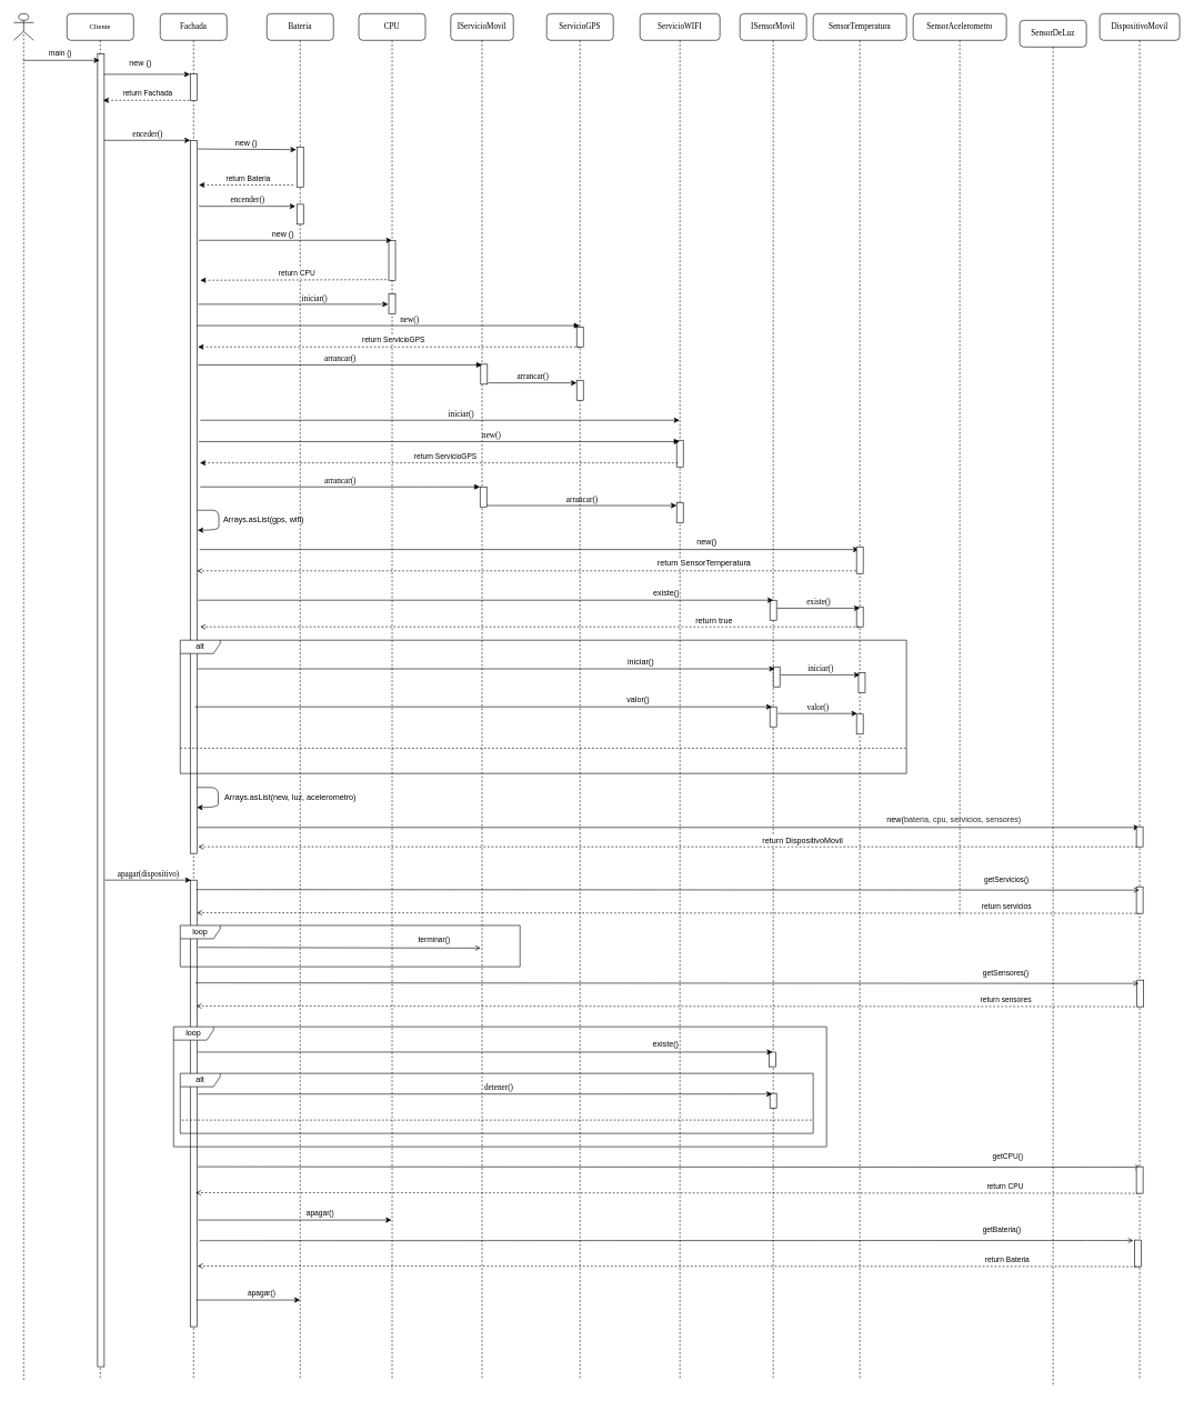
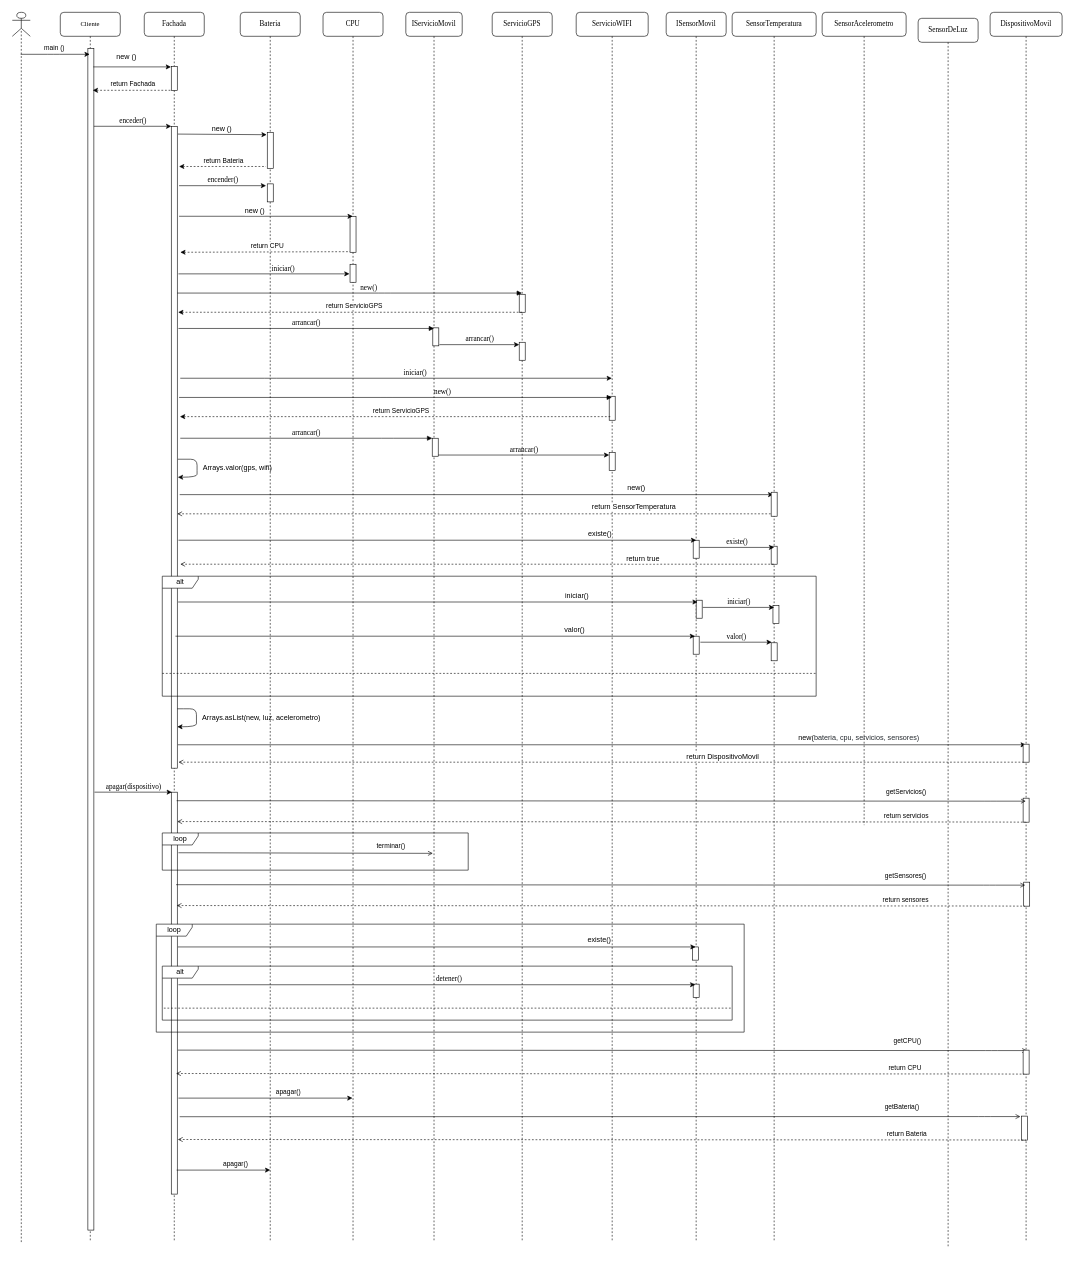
- <mxCell id="76" value="Arrays.asList(gps, wifi)" style="text;html=1;align=center;verticalAlign=middle;resizable=0;points=[];autosize=1;" parent="1" vertex="1"><mxGeometry x="325" y="770" width="140" height="20" as="geometry" /></mxCell>
+ <mxCell id="76" value="Arrays.valor(gps, wifi)" style="text;html=1;align=center;verticalAlign=middle;resizable=0;points=[];autosize=1;" parent="1" vertex="1"><mxGeometry x="325" y="770" width="140" height="20" as="geometry" /></mxCell>
